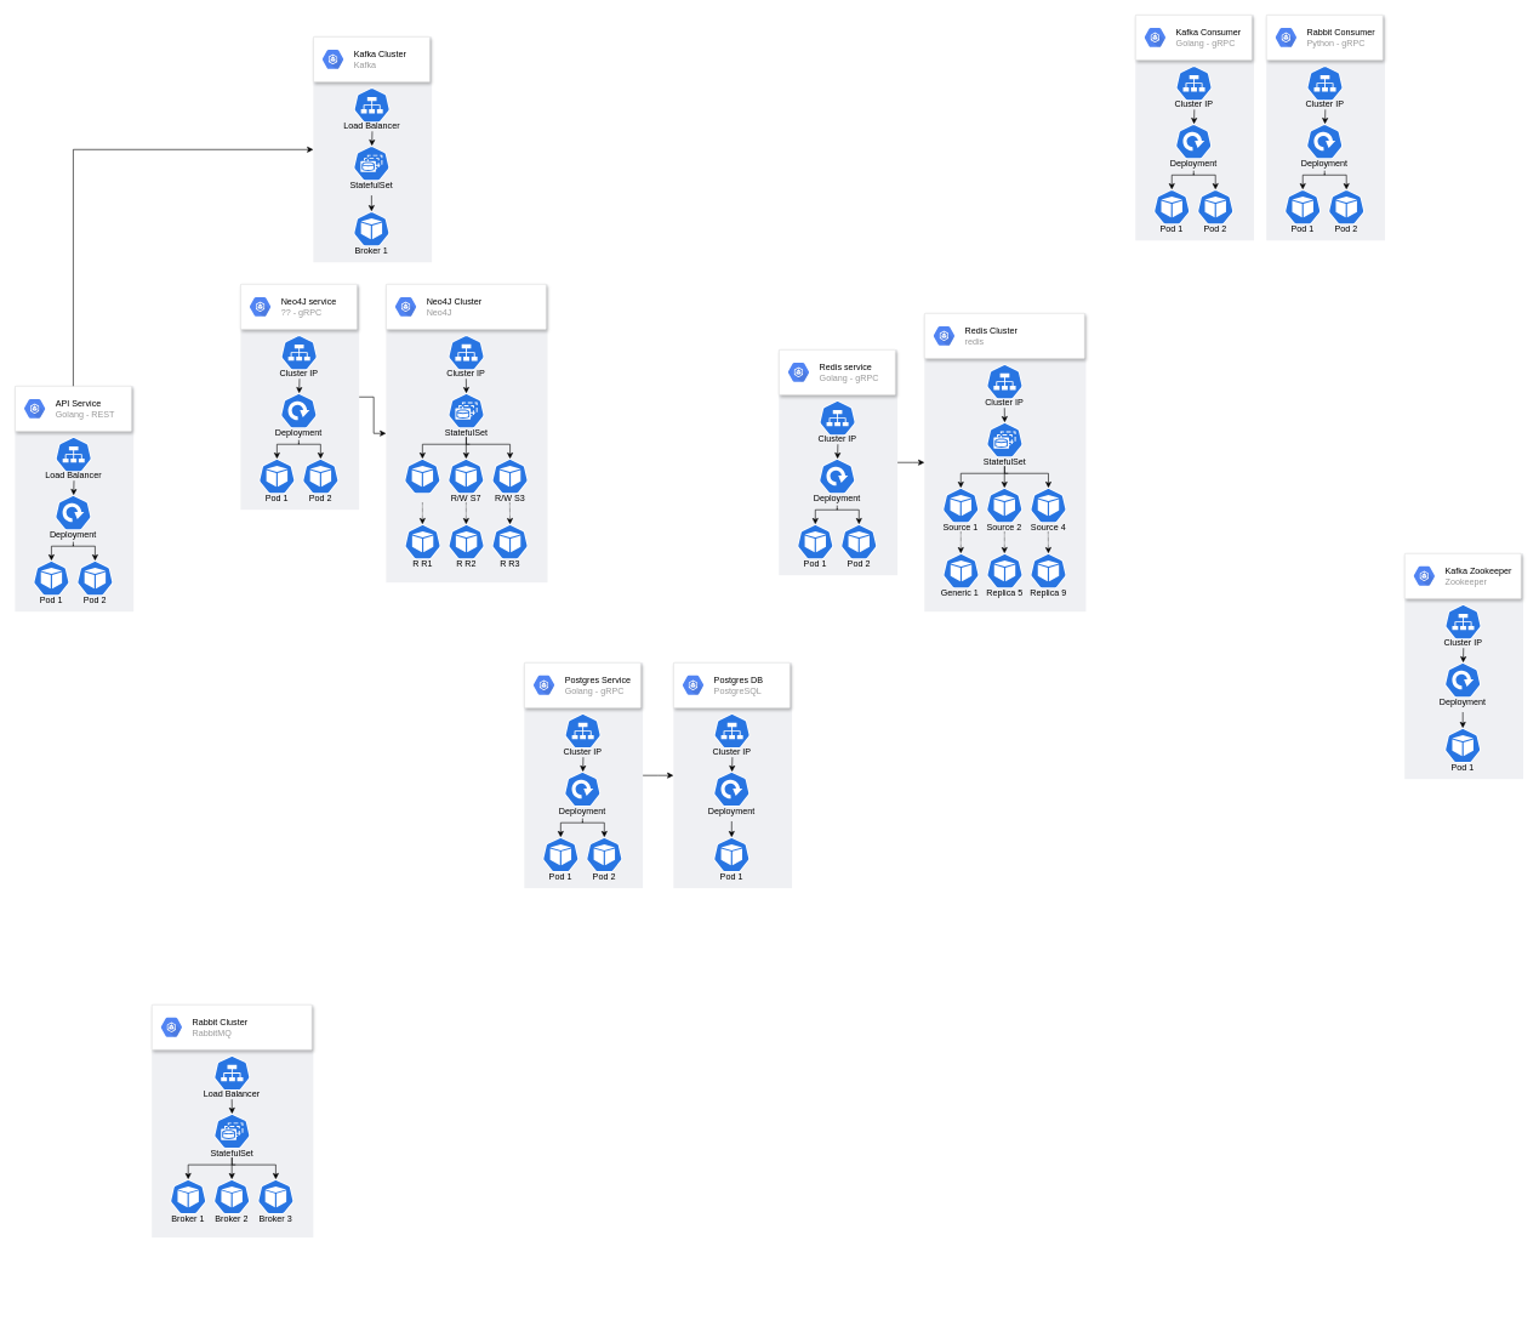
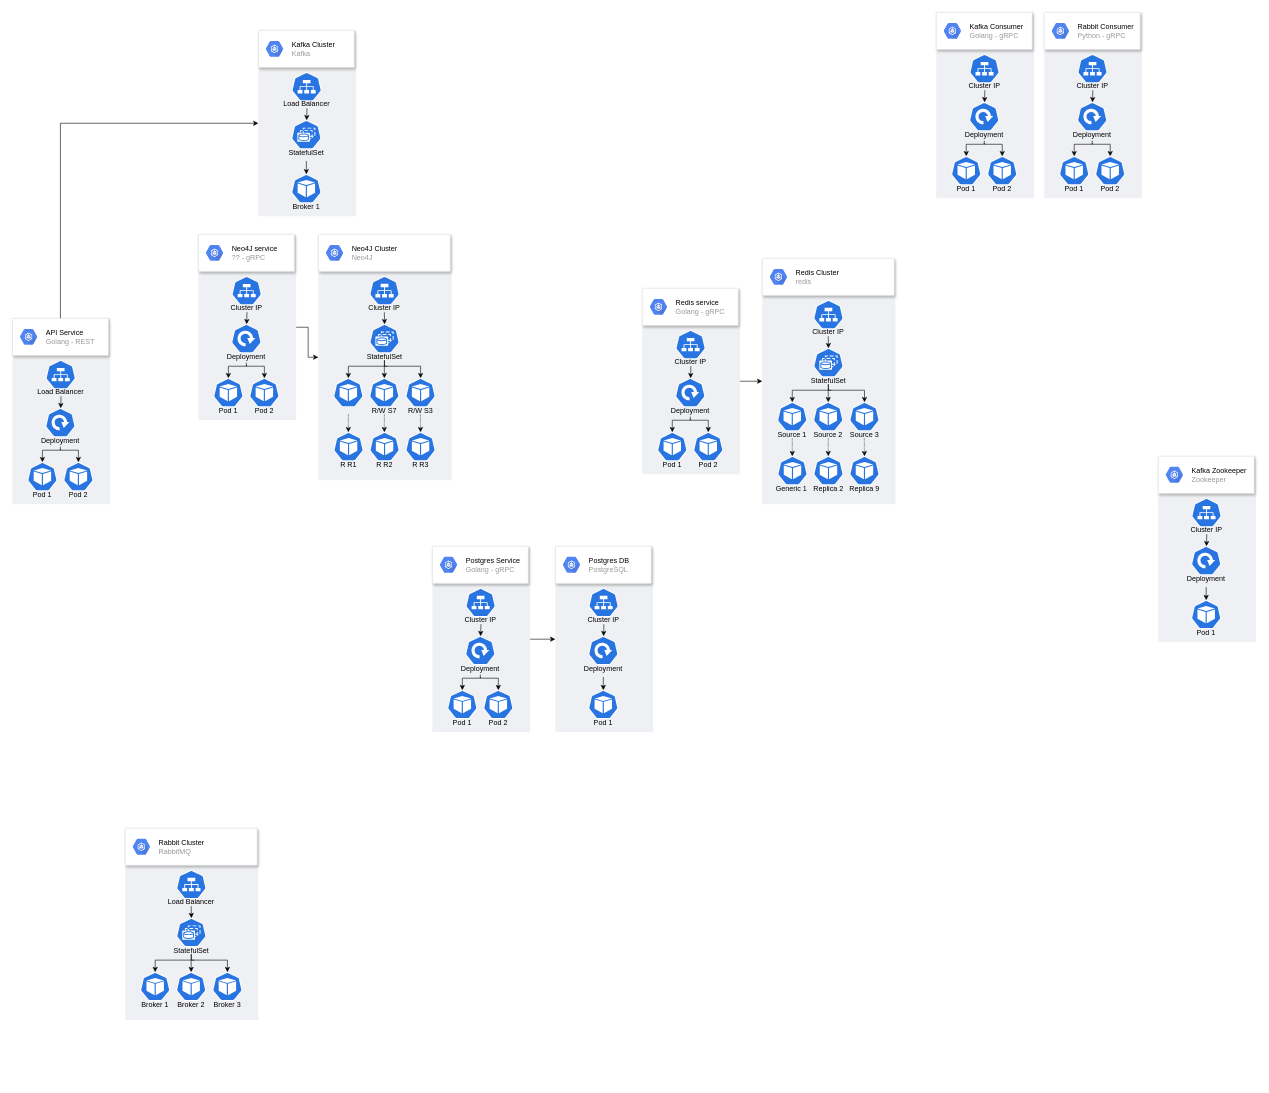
- <mxCell id="249" value="Source 4" style="text;html=1;strokeColor=none;fillColor=none;align=center;verticalAlign=middle;whiteSpace=wrap;rounded=0;" parent="247" vertex="1"><mxGeometry y="49" width="60.732" height="10" as="geometry" /></mxCell>
+ <mxCell id="249" value="Source 3" style="text;html=1;strokeColor=none;fillColor=none;align=center;verticalAlign=middle;whiteSpace=wrap;rounded=0;" parent="247" vertex="1"><mxGeometry y="49" width="60.732" height="10" as="geometry" /></mxCell>
- <mxCell id="260" value="Replica 5" style="text;html=1;strokeColor=none;fillColor=none;align=center;verticalAlign=middle;whiteSpace=wrap;rounded=0;" parent="258" vertex="1"><mxGeometry y="49" width="60.732" height="10" as="geometry" /></mxCell>
+ <mxCell id="260" value="Replica 2" style="text;html=1;strokeColor=none;fillColor=none;align=center;verticalAlign=middle;whiteSpace=wrap;rounded=0;" parent="258" vertex="1"><mxGeometry y="49" width="60.732" height="10" as="geometry" /></mxCell>
